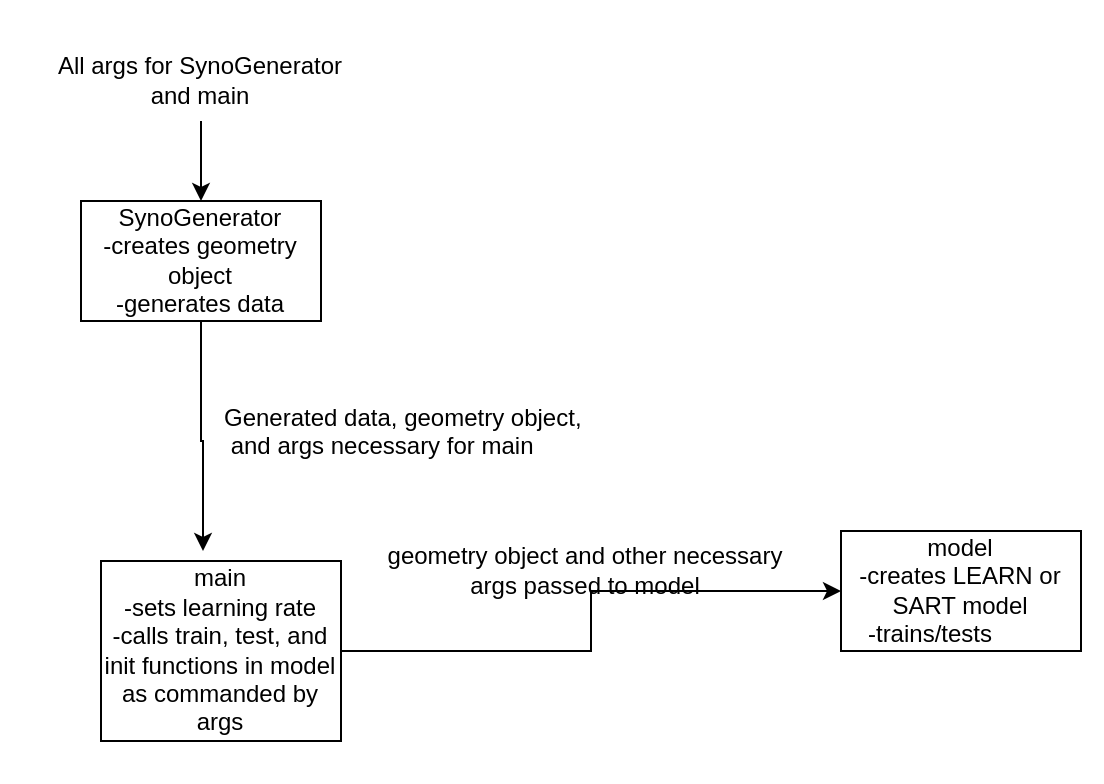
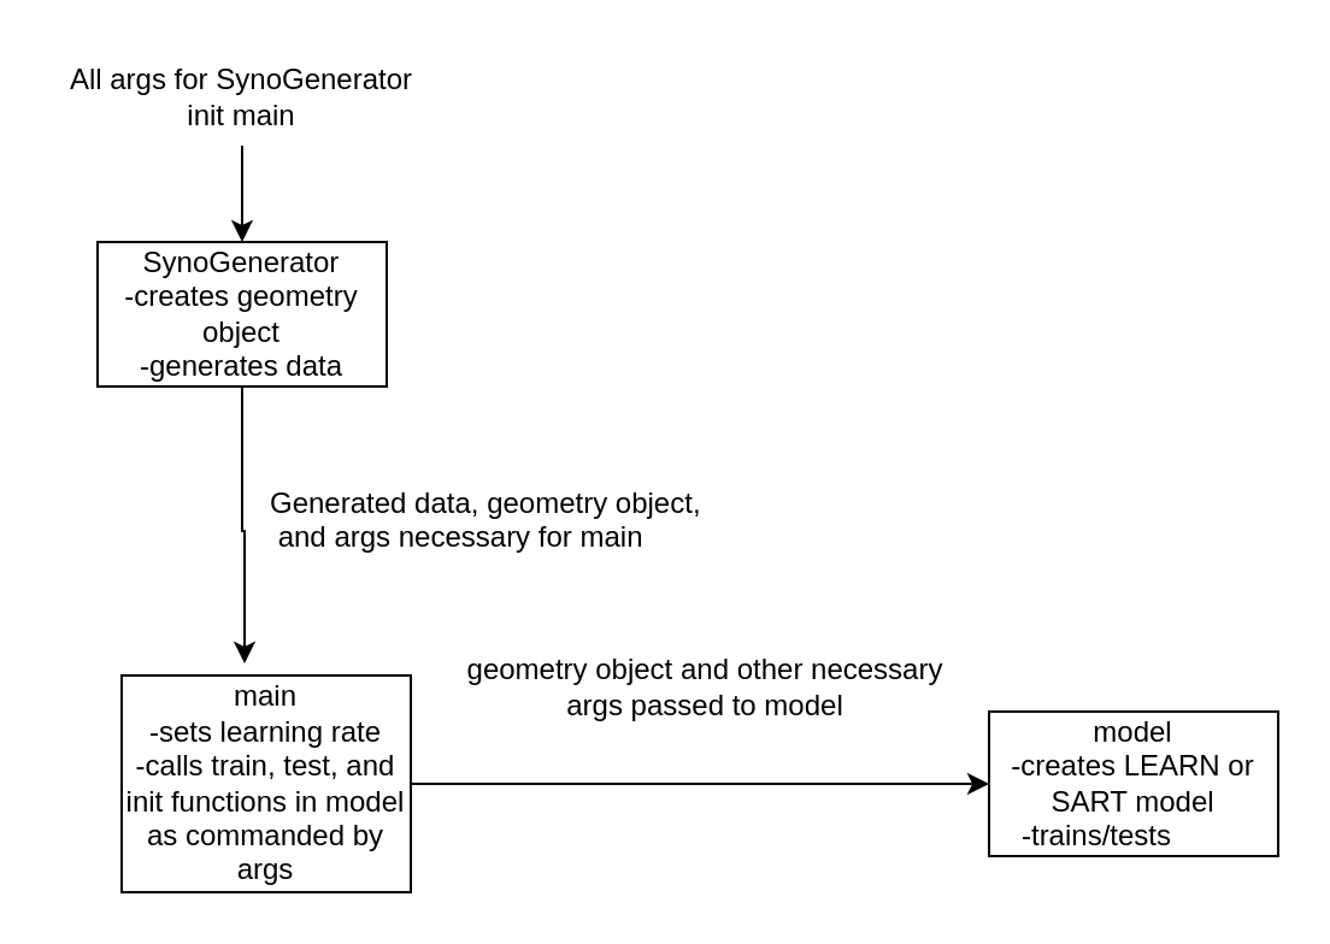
- <mxCell id="5" value="All args for SynoGenerator and main" style="text;html=1;strokeColor=none;fillColor=none;align=center;verticalAlign=middle;whiteSpace=wrap;rounded=0;" vertex="1" parent="1"><mxGeometry x="20" y="20" width="160" height="40" as="geometry" /></mxCell>
+ <mxCell id="5" value="All args for SynoGenerator init main" style="text;html=1;strokeColor=none;fillColor=none;align=center;verticalAlign=middle;whiteSpace=wrap;rounded=0;" vertex="1" parent="1"><mxGeometry x="20" y="20" width="160" height="40" as="geometry" /></mxCell>
- <mxCell id="9" value="model&lt;br&gt;-creates LEARN or SART model&lt;br&gt;-trains/tests&amp;nbsp; &amp;nbsp; &amp;nbsp; &amp;nbsp; &amp;nbsp;" style="rounded=0;whiteSpace=wrap;html=1;" vertex="1" parent="1"><mxGeometry x="420" y="265" width="120" height="60" as="geometry" /></mxCell>
+ <mxCell id="9" value="model&lt;br&gt;-creates LEARN or SART model&lt;br&gt;-trains/tests&amp;nbsp; &amp;nbsp; &amp;nbsp; &amp;nbsp; &amp;nbsp;" style="rounded=0;whiteSpace=wrap;html=1;" vertex="1" parent="1"><mxGeometry x="410" y="295" width="120" height="60" as="geometry" /></mxCell>
